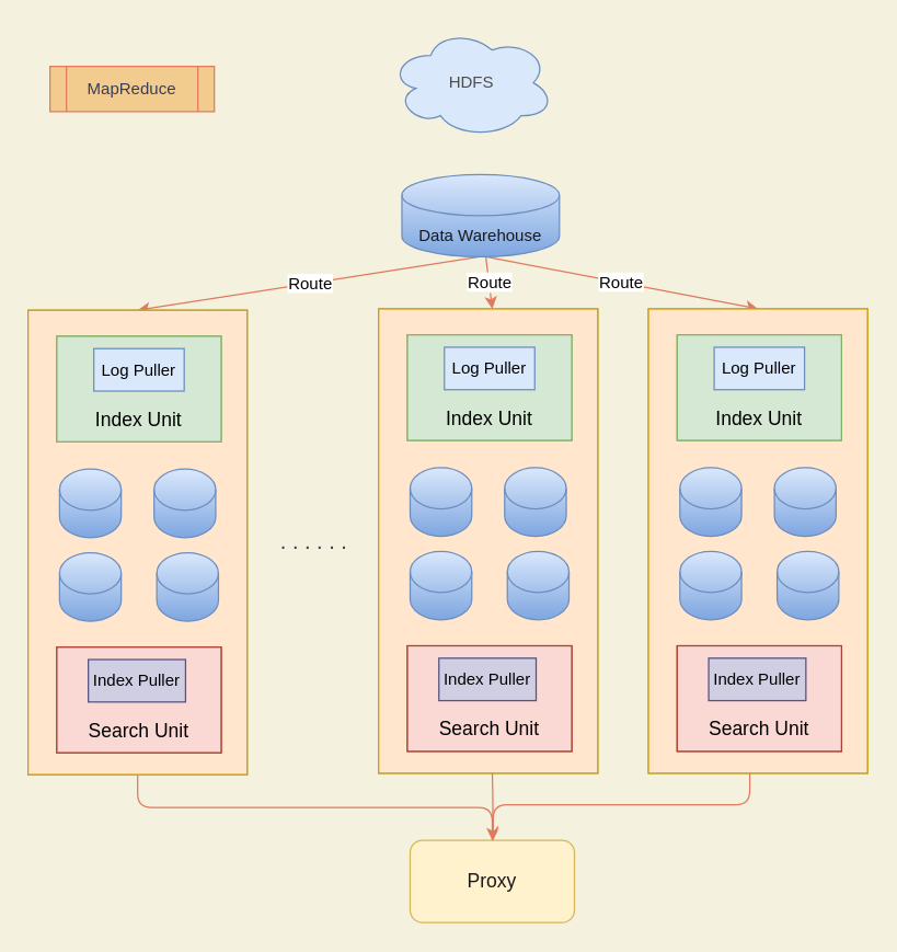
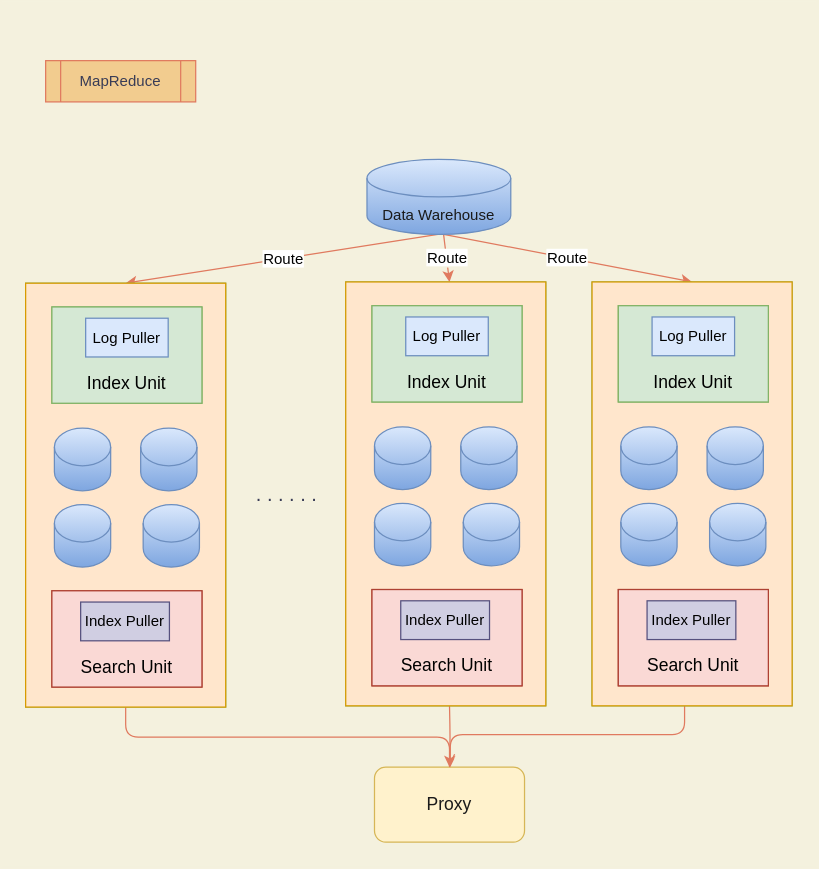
- <mxCell id="14" value="&lt;font color=&quot;#4d4d4d&quot;&gt;HDFS&lt;/font&gt;" style="ellipse;shape=cloud;whiteSpace=wrap;html=1;rounded=0;sketch=0;strokeColor=#6c8ebf;fillColor=#dae8fc;fontSize=12;" parent="1" vertex="1"><mxGeometry x="284" y="20" width="120" height="80" as="geometry" /></mxCell>
